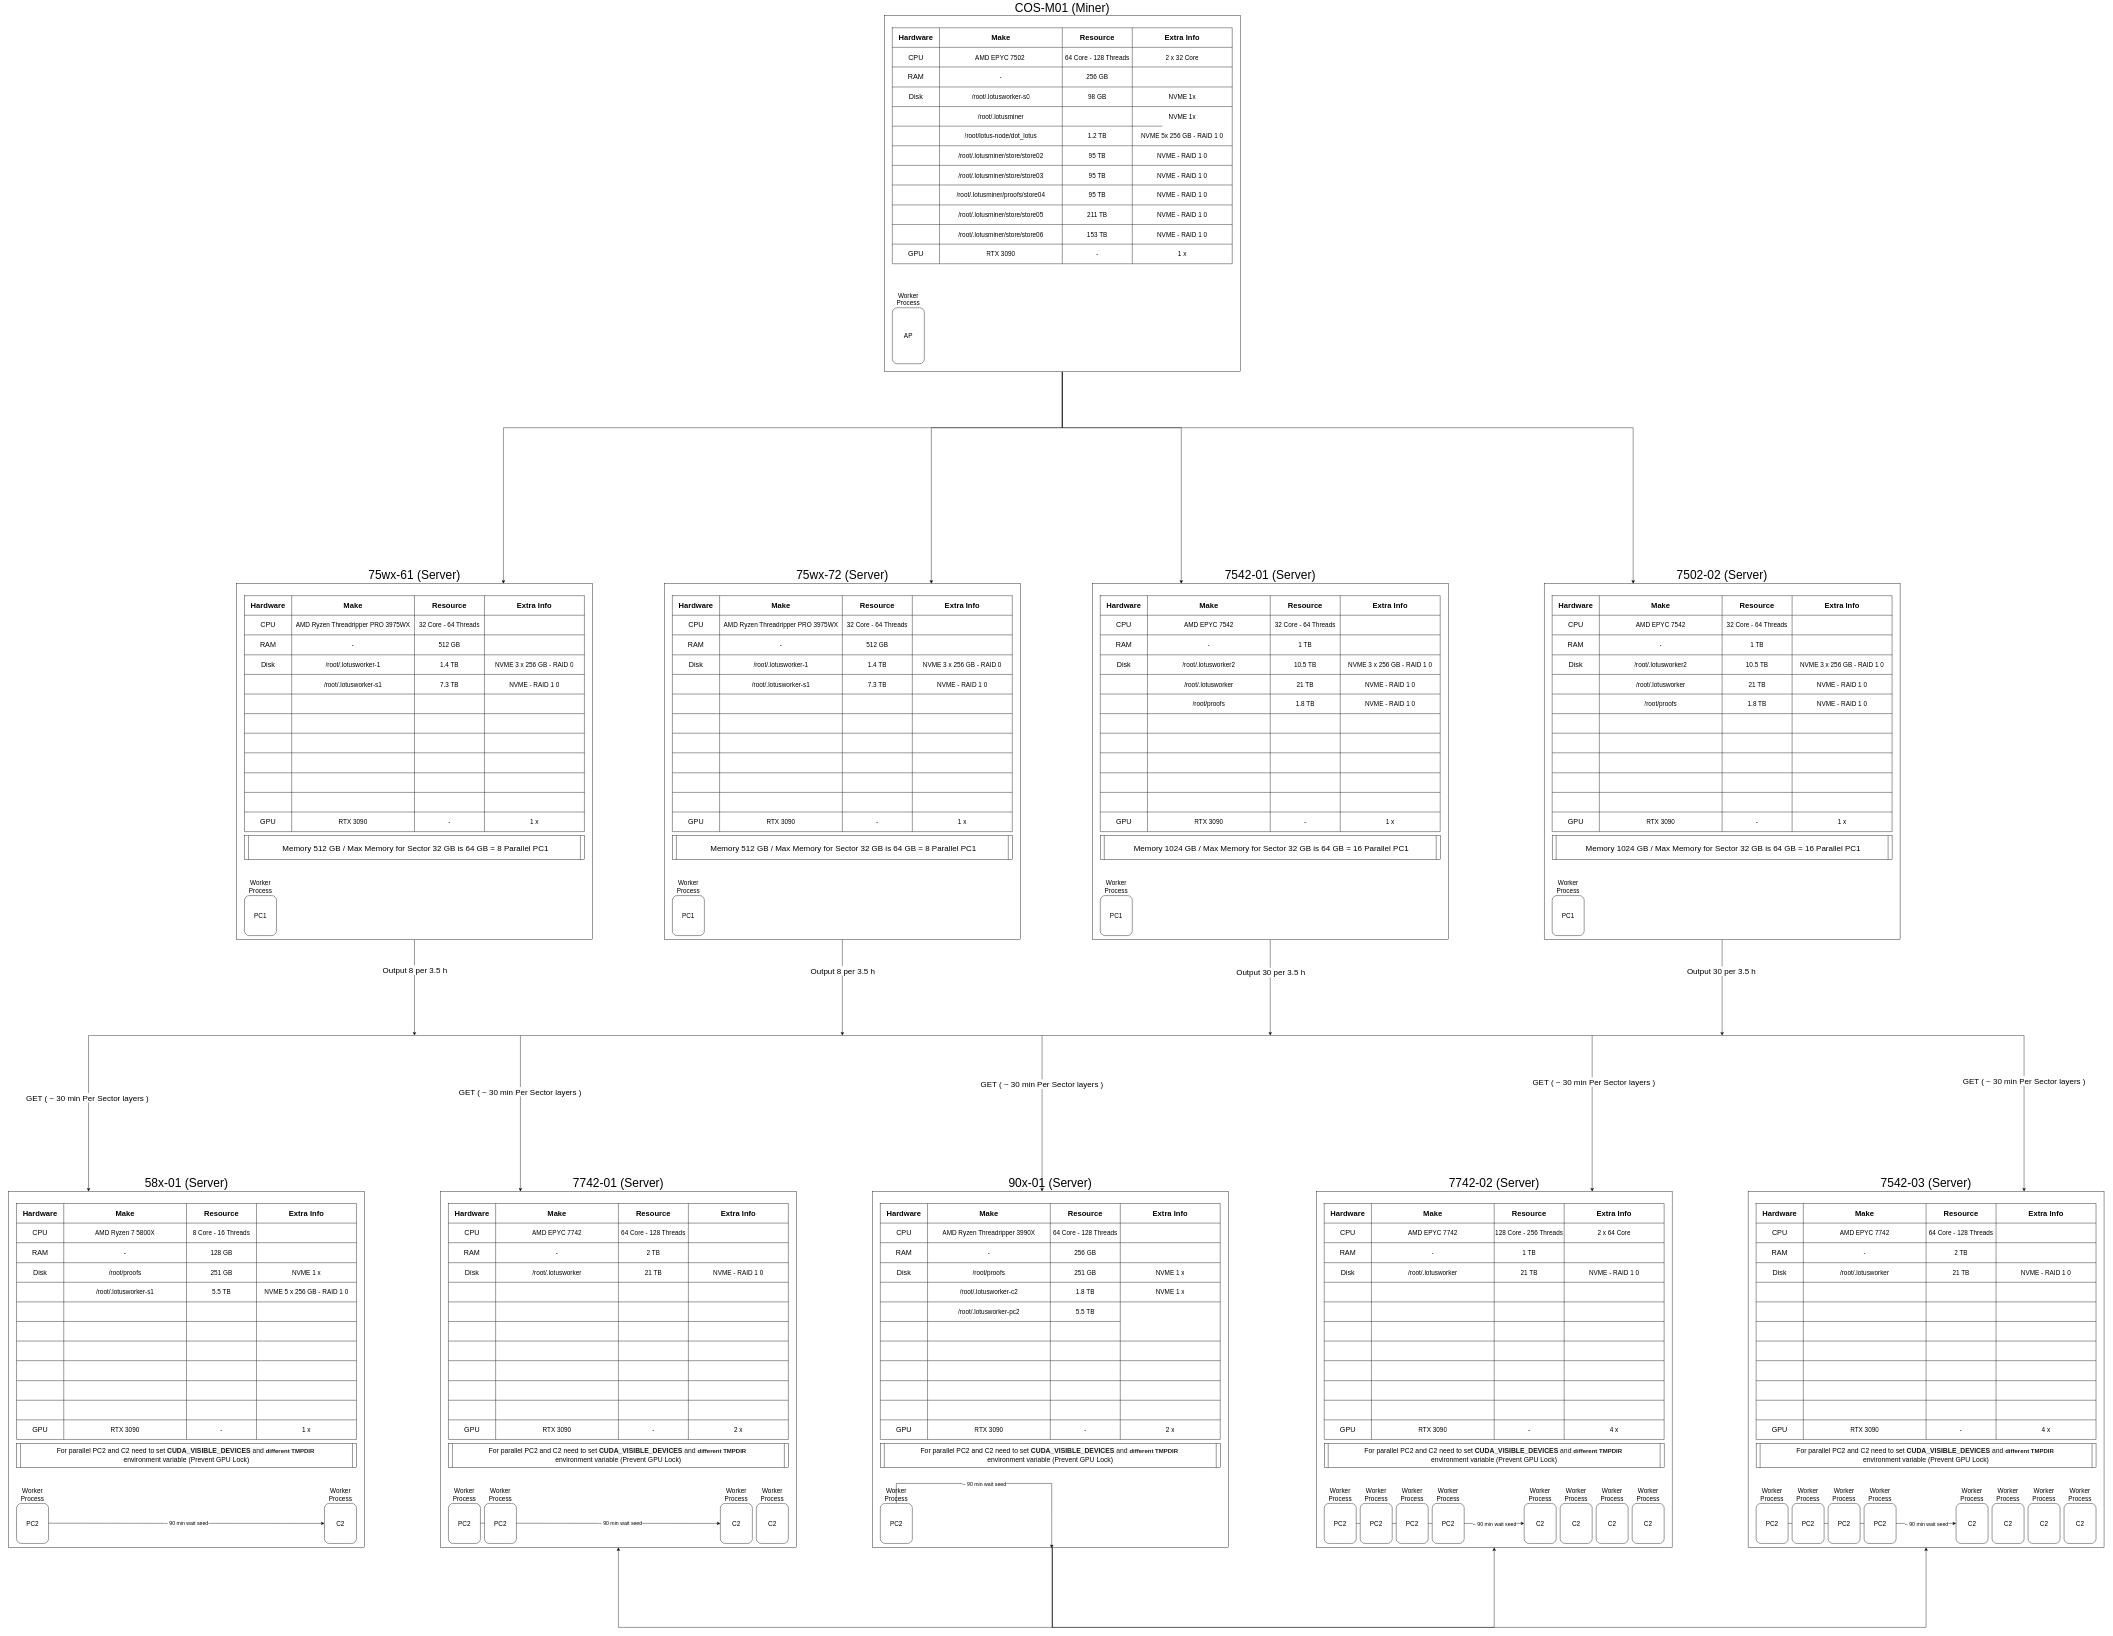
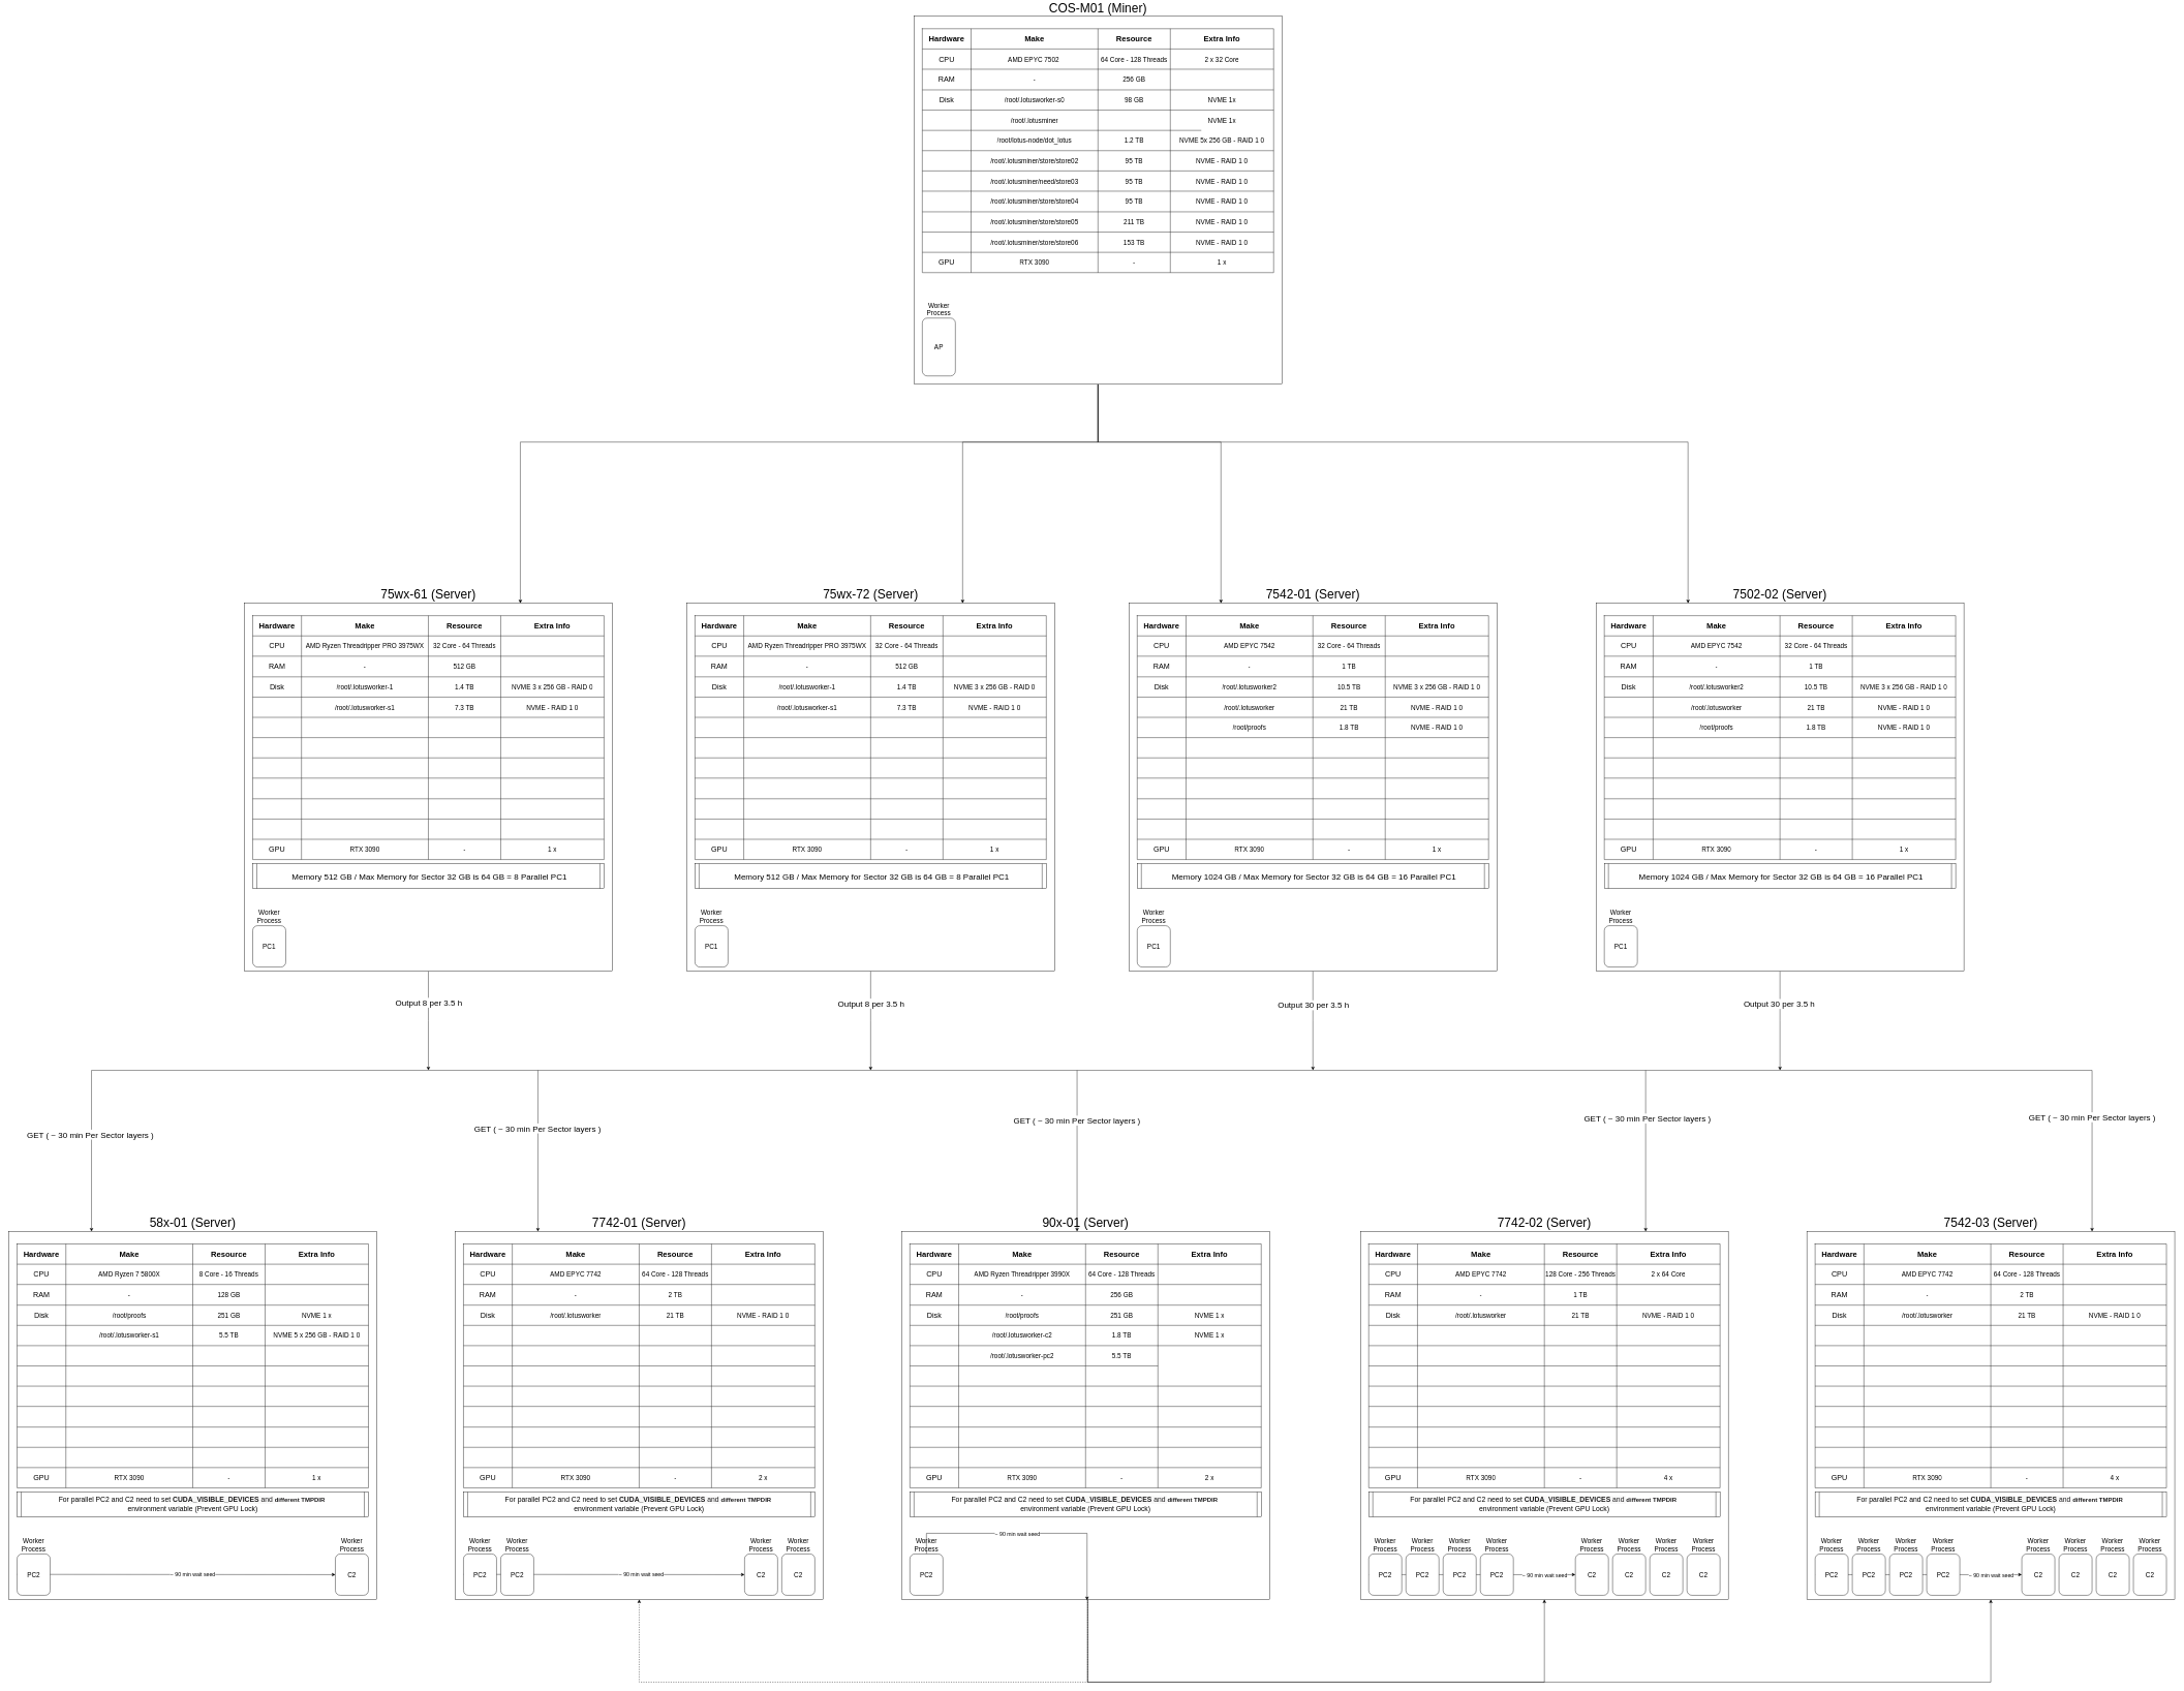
- <mxCell id="44" value="/root/.lotusminer/store/store03" style="shape=partialRectangle;html=1;whiteSpace=wrap;connectable=0;overflow=hidden;fillColor=none;top=0;left=0;bottom=0;right=0;fontSize=16;" parent="42" vertex="1"><mxGeometry x="118" width="307" height="49" as="geometry" /></mxCell>
+ <mxCell id="44" value="/root/.lotusminer/need/store03" style="shape=partialRectangle;html=1;whiteSpace=wrap;connectable=0;overflow=hidden;fillColor=none;top=0;left=0;bottom=0;right=0;fontSize=16;" parent="42" vertex="1"><mxGeometry x="118" width="307" height="49" as="geometry" /></mxCell>
- <mxCell id="49" value="/root/.lotusminer/proofs/store04" style="shape=partialRectangle;html=1;whiteSpace=wrap;connectable=0;overflow=hidden;fillColor=none;top=0;left=0;bottom=0;right=0;fontSize=16;" parent="47" vertex="1"><mxGeometry x="118" width="307" height="50" as="geometry" /></mxCell>
+ <mxCell id="49" value="/root/.lotusminer/store/store04" style="shape=partialRectangle;html=1;whiteSpace=wrap;connectable=0;overflow=hidden;fillColor=none;top=0;left=0;bottom=0;right=0;fontSize=16;" parent="47" vertex="1"><mxGeometry x="118" width="307" height="50" as="geometry" /></mxCell>
- <mxCell id="389" style="edgeStyle=orthogonalEdgeStyle;rounded=0;orthogonalLoop=1;jettySize=auto;html=1;entryX=0.5;entryY=1;entryDx=0;entryDy=0;fontSize=16;" parent="1" source="392" target="393" edge="1"><mxGeometry relative="1" as="geometry"><Array as="points"><mxPoint x="2630" y="4050" /><mxPoint x="1545" y="4050" /></Array></mxGeometry></mxCell>
+ <mxCell id="389" style="edgeStyle=orthogonalEdgeStyle;rounded=0;orthogonalLoop=1;jettySize=auto;html=1;entryX=0.5;entryY=1;entryDx=0;entryDy=0;fontSize=16;dashed=1;" parent="1" source="392" target="393" edge="1"><mxGeometry relative="1" as="geometry"><Array as="points"><mxPoint x="2630" y="4050" /><mxPoint x="1545" y="4050" /></Array></mxGeometry></mxCell>
